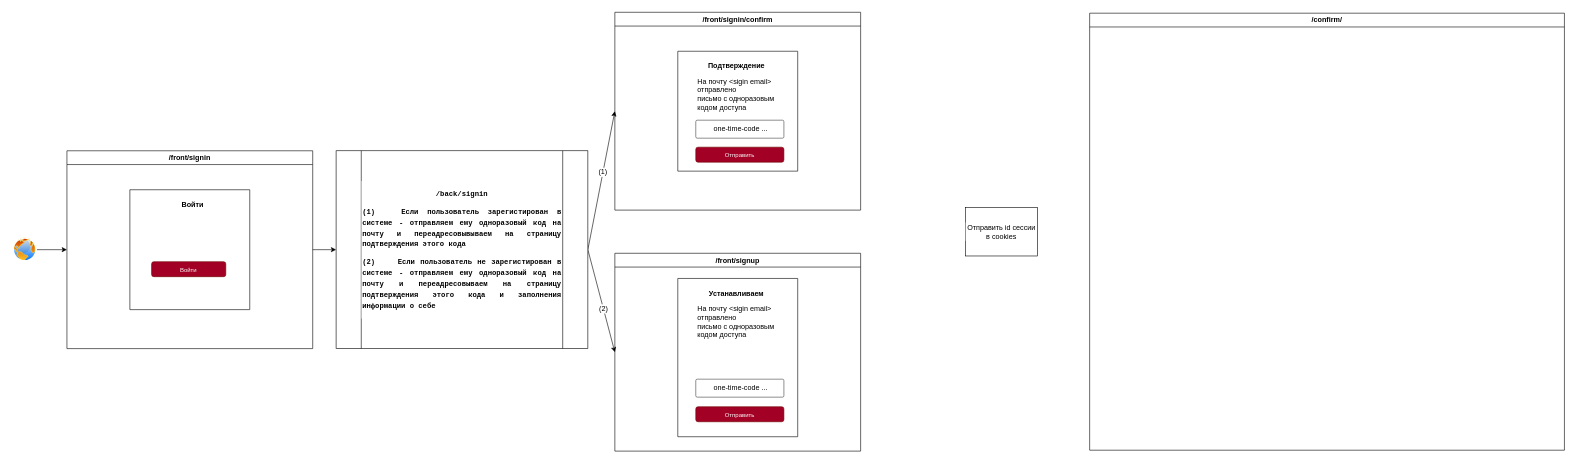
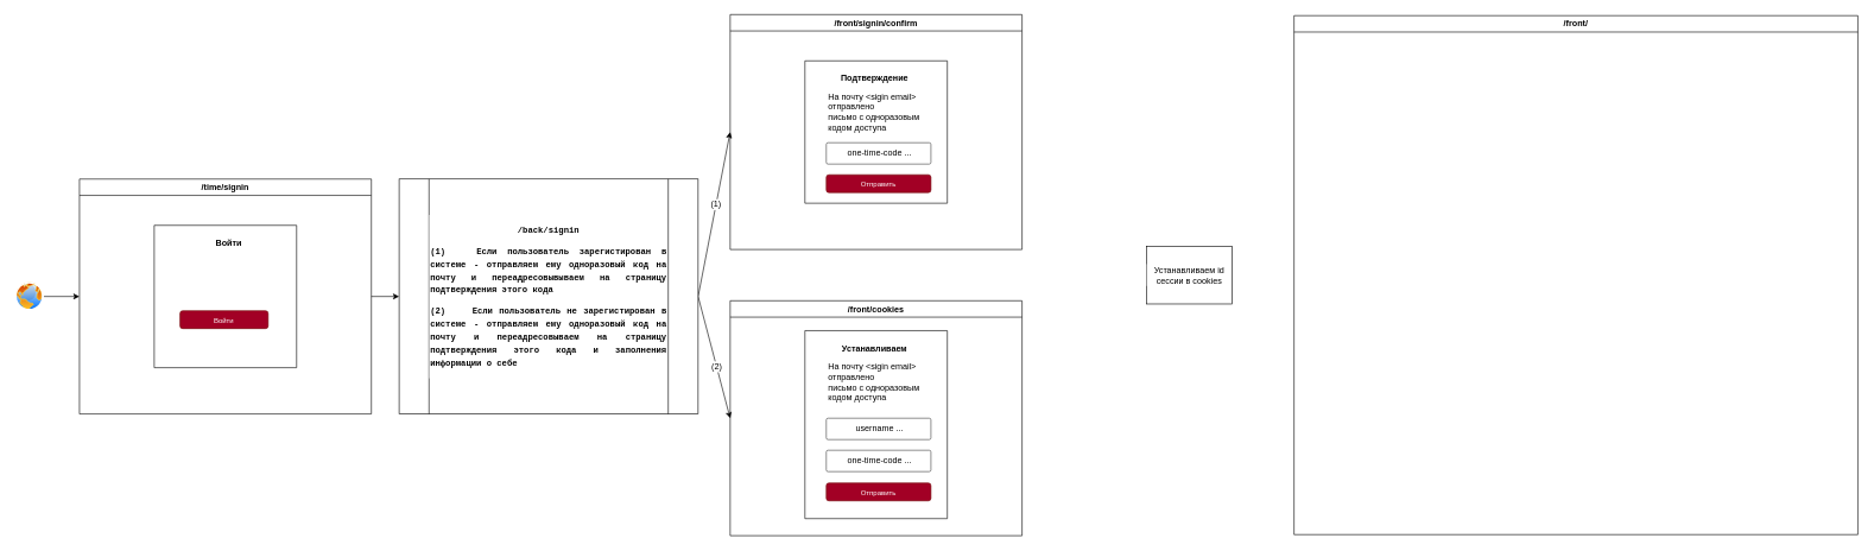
- <mxCell id="27" value="/confirm/" style="swimlane;whiteSpace=wrap;html=1;labelBackgroundColor=#FFFFFF;labelBorderColor=#FFFFFF;strokeColor=#000000;fontSize=12;fontColor=#000000;fillColor=#FFFFFF;" vertex="1" parent="1"><mxGeometry x="1816" y="21.5" width="792" height="729" as="geometry" /></mxCell>
+ <mxCell id="27" value="/front/" style="swimlane;whiteSpace=wrap;html=1;labelBackgroundColor=#FFFFFF;labelBorderColor=#FFFFFF;strokeColor=#000000;fontSize=12;fontColor=#000000;fillColor=#FFFFFF;" vertex="1" parent="1"><mxGeometry x="1816" y="21.5" width="792" height="729" as="geometry" /></mxCell>
- <mxCell id="5" value="&lt;font color=&quot;#000000&quot;&gt;/front/signin&lt;/font&gt;" style="swimlane;whiteSpace=wrap;html=1;labelBorderColor=#FFFFFF;strokeColor=#000000;fillColor=#FFFFFF;" vertex="1" parent="1"><mxGeometry x="110" y="251" width="410" height="330" as="geometry" /></mxCell>
+ <mxCell id="5" value="&lt;font color=&quot;#000000&quot;&gt;/time/signin&lt;/font&gt;" style="swimlane;whiteSpace=wrap;html=1;labelBorderColor=#FFFFFF;strokeColor=#000000;fillColor=#FFFFFF;" vertex="1" parent="1"><mxGeometry x="110" y="251" width="410" height="330" as="geometry" /></mxCell>
- <mxCell id="28" value="Отправить id сессии в cookies" style="text;html=1;strokeColor=#000000;fillColor=none;align=center;verticalAlign=middle;whiteSpace=wrap;rounded=0;labelBackgroundColor=#FFFFFF;labelBorderColor=#FFFFFF;fontSize=12;fontColor=#000000;" vertex="1" parent="1"><mxGeometry x="1609" y="345.5" width="120" height="81" as="geometry" /></mxCell>
+ <mxCell id="28" value="Устанавливаем id сессии в cookies" style="text;html=1;strokeColor=#000000;fillColor=none;align=center;verticalAlign=middle;whiteSpace=wrap;rounded=0;labelBackgroundColor=#FFFFFF;labelBorderColor=#FFFFFF;fontSize=12;fontColor=#000000;" vertex="1" parent="1"><mxGeometry x="1609" y="345.5" width="120" height="81" as="geometry" /></mxCell>
- <mxCell id="20" value="&lt;font color=&quot;#000000&quot;&gt;/front/signup&lt;/font&gt;" style="swimlane;whiteSpace=wrap;html=1;labelBorderColor=#FFFFFF;strokeColor=#000000;fillColor=#FFFFFF;" vertex="1" parent="1"><mxGeometry x="1024" y="422" width="410" height="330" as="geometry" /></mxCell>
+ <mxCell id="20" value="&lt;font color=&quot;#000000&quot;&gt;/front/cookies&lt;/font&gt;" style="swimlane;whiteSpace=wrap;html=1;labelBorderColor=#FFFFFF;strokeColor=#000000;fillColor=#FFFFFF;" vertex="1" parent="1"><mxGeometry x="1024" y="422" width="410" height="330" as="geometry" /></mxCell>
+ <mxCell id="26" value="username ..." style="strokeWidth=1;html=1;shadow=0;dashed=0;shape=mxgraph.ios.iTextInput;strokeColor=#444444;buttonText=;fontSize=12;whiteSpace=wrap;align=center;fontColor=#000000;labelBackgroundColor=#FFFFFF;fillColor=#FFFFFF;spacingLeft=3;" vertex="1" parent="21"><mxGeometry x="30" y="123" width="147" height="30" as="geometry" /></mxCell>
